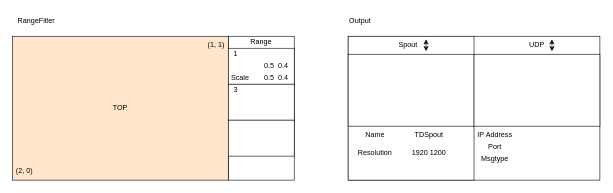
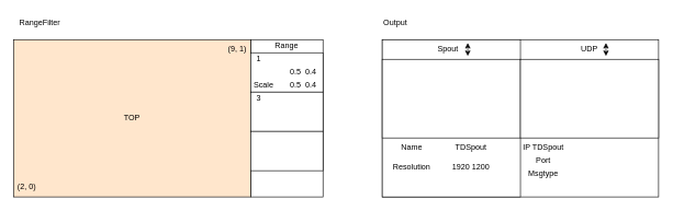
- <mxCell id="7" value="(1, 1)" style="text;strokeColor=none;align=center;fillColor=none;html=1;verticalAlign=middle;whiteSpace=wrap;rounded=0;" vertex="1" parent="1"><mxGeometry x="340" y="60" width="40" height="30" as="geometry" /></mxCell>
+ <mxCell id="7" value="(9, 1)" style="text;strokeColor=none;align=center;fillColor=none;html=1;verticalAlign=middle;whiteSpace=wrap;rounded=0;" vertex="1" parent="1"><mxGeometry x="340" y="60" width="40" height="30" as="geometry" /></mxCell>
- <mxCell id="27" value="IP Address" style="text;strokeColor=none;align=center;fillColor=none;html=1;verticalAlign=middle;whiteSpace=wrap;rounded=0;" vertex="1" parent="1"><mxGeometry x="790" y="210" width="70" height="30" as="geometry" /></mxCell>
+ <mxCell id="27" value="IP TDSpout" style="text;strokeColor=none;align=center;fillColor=none;html=1;verticalAlign=middle;whiteSpace=wrap;rounded=0;" vertex="1" parent="1"><mxGeometry x="790" y="210" width="70" height="30" as="geometry" /></mxCell>
